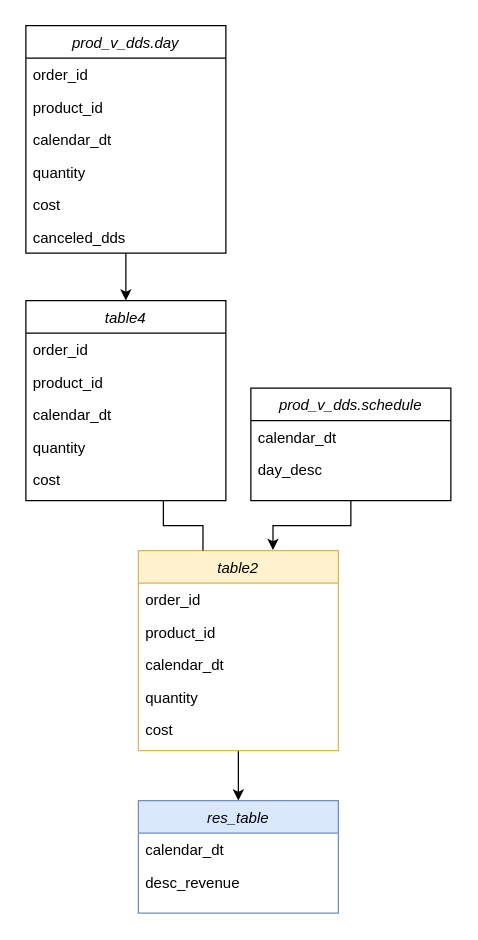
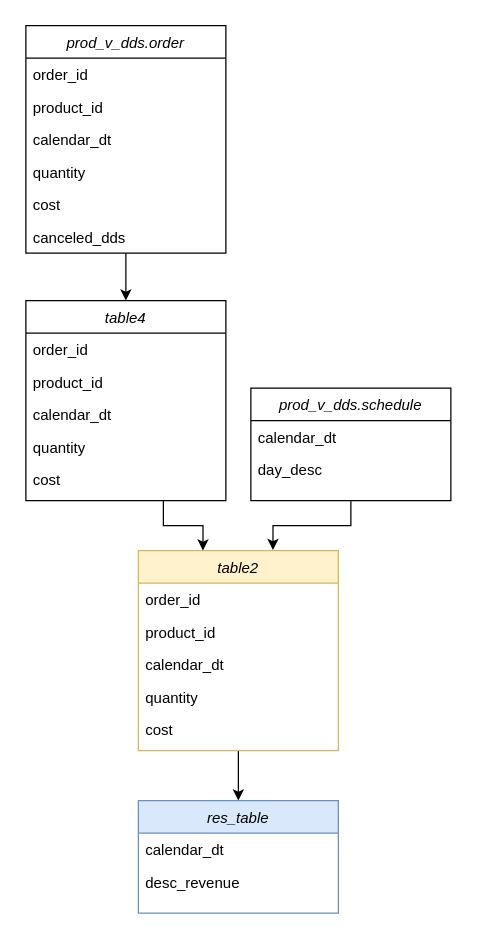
- <mxCell id="9" value="prod_v_dds.day" style="swimlane;fontStyle=2;align=center;verticalAlign=top;childLayout=stackLayout;horizontal=1;startSize=26;horizontalStack=0;resizeParent=1;resizeLast=0;collapsible=1;marginBottom=0;rounded=0;shadow=0;strokeWidth=1;" vertex="1" parent="1"><mxGeometry x="20" width="160" height="182" as="geometry" y="20"><mxRectangle x="220" y="120" width="160" height="26" as="alternateBounds" /></mxGeometry></mxCell>
+ <mxCell id="9" value="prod_v_dds.order" style="swimlane;fontStyle=2;align=center;verticalAlign=top;childLayout=stackLayout;horizontal=1;startSize=26;horizontalStack=0;resizeParent=1;resizeLast=0;collapsible=1;marginBottom=0;rounded=0;shadow=0;strokeWidth=1;" vertex="1" parent="1"><mxGeometry x="20" width="160" height="182" as="geometry" y="20"><mxRectangle x="220" y="120" width="160" height="26" as="alternateBounds" /></mxGeometry></mxCell>
- <mxCell id="26" style="edgeStyle=orthogonalEdgeStyle;rounded=0;orthogonalLoop=1;jettySize=auto;html=1;entryX=0.323;entryY=0;entryDx=0;entryDy=0;entryPerimeter=0;endArrow=none;" edge="1" parent="1" source="2" target="20"><mxGeometry relative="1" as="geometry"><Array as="points"><mxPoint x="130" y="420" /><mxPoint x="162" y="420" /></Array></mxGeometry></mxCell>
+ <mxCell id="26" style="edgeStyle=orthogonalEdgeStyle;rounded=0;orthogonalLoop=1;jettySize=auto;html=1;entryX=0.323;entryY=0;entryDx=0;entryDy=0;entryPerimeter=0;" edge="1" parent="1" source="2" target="20"><mxGeometry relative="1" as="geometry"><Array as="points"><mxPoint x="130" y="420" /><mxPoint x="162" y="420" /></Array></mxGeometry></mxCell>
